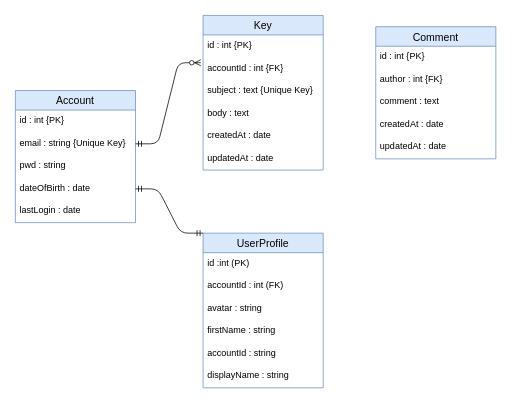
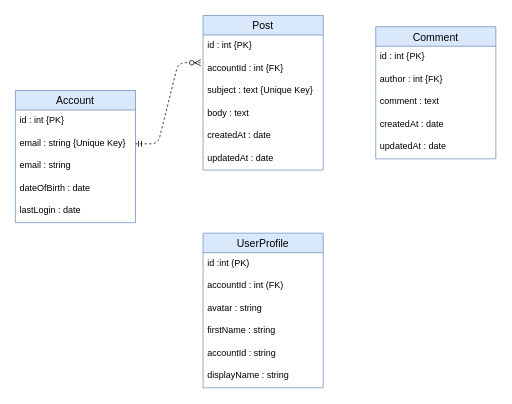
- <mxCell id="2" value="Key" style="swimlane;fontStyle=0;childLayout=stackLayout;horizontal=1;startSize=26;horizontalStack=0;resizeParent=1;resizeParentMax=0;resizeLast=0;collapsible=1;marginBottom=0;align=center;fontSize=14;fillColor=#dae8fc;strokeColor=#6c8ebf;" parent="1" vertex="1"><mxGeometry x="270" y="20" width="160" height="206" as="geometry" /></mxCell>
+ <mxCell id="2" value="Post" style="swimlane;fontStyle=0;childLayout=stackLayout;horizontal=1;startSize=26;horizontalStack=0;resizeParent=1;resizeParentMax=0;resizeLast=0;collapsible=1;marginBottom=0;align=center;fontSize=14;fillColor=#dae8fc;strokeColor=#6c8ebf;" parent="1" vertex="1"><mxGeometry x="270" y="20" width="160" height="206" as="geometry" /></mxCell>
- <mxCell id="28" value="" style="edgeStyle=entityRelationEdgeStyle;fontSize=12;html=1;endArrow=ERzeroToMany;startArrow=ERmandOne;exitX=1;exitY=0.5;exitDx=0;exitDy=0;entryX=-0.019;entryY=0.233;entryDx=0;entryDy=0;entryPerimeter=0;" parent="1" source="24" target="4" edge="1"><mxGeometry width="100" height="100" relative="1" as="geometry"><mxPoint x="300" y="310" as="sourcePoint" /><mxPoint x="400" y="210" as="targetPoint" /></mxGeometry></mxCell>
+ <mxCell id="28" value="" style="edgeStyle=entityRelationEdgeStyle;fontSize=12;html=1;endArrow=ERzeroToMany;startArrow=ERmandOne;exitX=1;exitY=0.5;exitDx=0;exitDy=0;entryX=-0.019;entryY=0.233;entryDx=0;entryDy=0;entryPerimeter=0;dashed=1;" parent="1" source="24" target="4" edge="1"><mxGeometry width="100" height="100" relative="1" as="geometry"><mxPoint x="300" y="310" as="sourcePoint" /><mxPoint x="400" y="210" as="targetPoint" /></mxGeometry></mxCell>
- <mxCell id="25" value="pwd : string" style="text;strokeColor=none;fillColor=none;spacingLeft=4;spacingRight=4;overflow=hidden;rotatable=0;points=[[0,0.5],[1,0.5]];portConstraint=eastwest;fontSize=12;" parent="22" vertex="1"><mxGeometry y="86" width="160" height="30" as="geometry" /></mxCell>
+ <mxCell id="25" value="email : string" style="text;strokeColor=none;fillColor=none;spacingLeft=4;spacingRight=4;overflow=hidden;rotatable=0;points=[[0,0.5],[1,0.5]];portConstraint=eastwest;fontSize=12;" parent="22" vertex="1"><mxGeometry y="86" width="160" height="30" as="geometry" /></mxCell>
- <mxCell id="29" value="" style="edgeStyle=entityRelationEdgeStyle;fontSize=12;html=1;endArrow=ERmandOne;startArrow=ERmandOne;exitX=1;exitY=0.5;exitDx=0;exitDy=0;entryX=0;entryY=0;entryDx=0;entryDy=0;" parent="1" source="26" target="15" edge="1"><mxGeometry width="100" height="100" relative="1" as="geometry"><mxPoint x="300" y="310" as="sourcePoint" /><mxPoint x="400" y="210" as="targetPoint" /></mxGeometry></mxCell>
